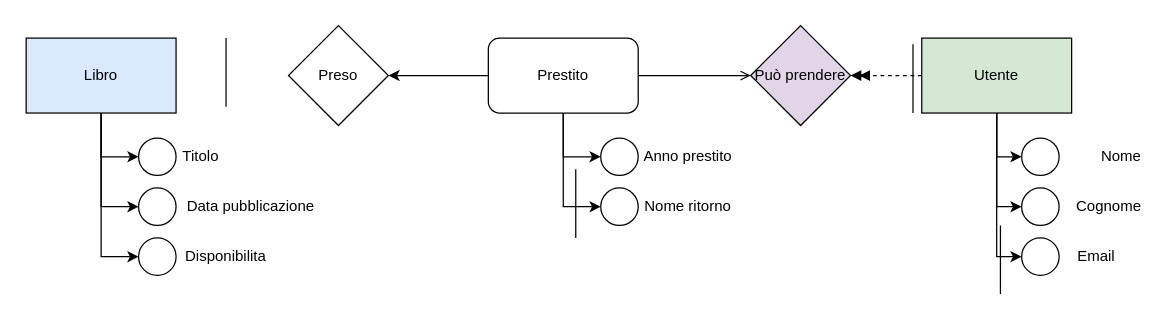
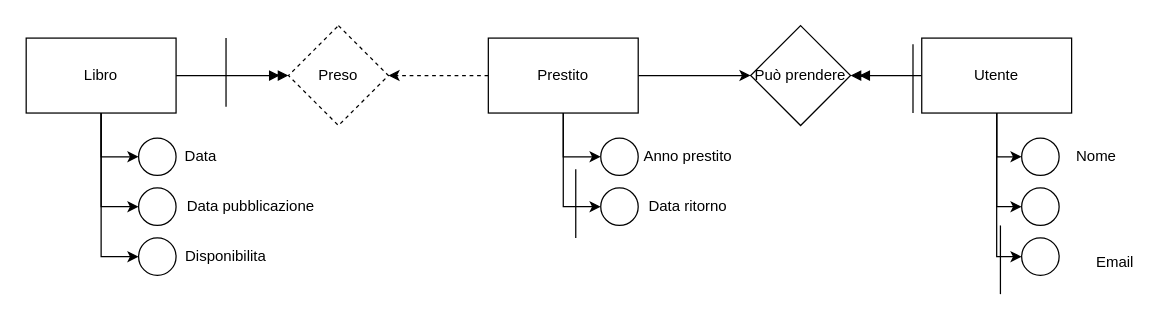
- <mxCell id="6" value="Libro" style="rounded=0;whiteSpace=wrap;html=1;fillColor=#dae8fc;" vertex="1" parent="1"><mxGeometry x="20" y="30" width="120" height="60" as="geometry" /></mxCell>
+ <mxCell id="6" value="Libro" style="rounded=0;whiteSpace=wrap;html=1;" vertex="1" parent="1"><mxGeometry x="20" y="30" width="120" height="60" as="geometry" /></mxCell>
+ <mxCell id="5" style="edgeStyle=orthogonalEdgeStyle;rounded=0;orthogonalLoop=1;jettySize=auto;html=1;entryX=0;entryY=0.5;entryDx=0;entryDy=0;endArrow=doubleBlock;endFill=1;" edge="1" parent="1" source="6" target="33"><mxGeometry relative="1" as="geometry" /></mxCell>
- <mxCell id="33" value="Preso" style="rhombus;whiteSpace=wrap;html=1;" vertex="1" parent="1"><mxGeometry x="230" y="20" width="80" height="80" as="geometry" /></mxCell>
+ <mxCell id="33" value="Preso" style="rhombus;whiteSpace=wrap;html=1;dashed=1;" vertex="1" parent="1"><mxGeometry x="230" y="20" width="80" height="80" as="geometry" /></mxCell>
- <mxCell id="15" style="edgeStyle=orthogonalEdgeStyle;rounded=0;orthogonalLoop=1;jettySize=auto;html=1;entryX=1;entryY=0.5;entryDx=0;entryDy=0;" edge="1" parent="1" source="16" target="33"><mxGeometry relative="1" as="geometry" /></mxCell>
+ <mxCell id="15" style="edgeStyle=orthogonalEdgeStyle;rounded=0;orthogonalLoop=1;jettySize=auto;html=1;entryX=1;entryY=0.5;entryDx=0;entryDy=0;dashed=1;" edge="1" parent="1" source="16" target="33"><mxGeometry relative="1" as="geometry" /></mxCell>
- <mxCell id="16" value="Prestito" style="whiteSpace=wrap;html=1;rounded=1;" vertex="1" parent="1"><mxGeometry x="390" y="30" width="120" height="60" as="geometry" /></mxCell>
+ <mxCell id="16" value="Prestito" style="rounded=0;whiteSpace=wrap;html=1;" vertex="1" parent="1"><mxGeometry x="390" y="30" width="120" height="60" as="geometry" /></mxCell>
- <mxCell id="14" style="edgeStyle=orthogonalEdgeStyle;rounded=0;orthogonalLoop=1;jettySize=auto;html=1;entryX=0;entryY=0.5;entryDx=0;entryDy=0;endArrow=open;" edge="1" parent="1" source="16" target="34"><mxGeometry relative="1" as="geometry" /></mxCell>
+ <mxCell id="14" style="edgeStyle=orthogonalEdgeStyle;rounded=0;orthogonalLoop=1;jettySize=auto;html=1;entryX=0;entryY=0.5;entryDx=0;entryDy=0;" edge="1" parent="1" source="16" target="34"><mxGeometry relative="1" as="geometry" /></mxCell>
- <mxCell id="34" value="Può prendere" style="rhombus;whiteSpace=wrap;html=1;fillColor=#e1d5e7;" vertex="1" parent="1"><mxGeometry x="600" y="20" width="80" height="80" as="geometry" /></mxCell>
+ <mxCell id="34" value="Può prendere" style="rhombus;whiteSpace=wrap;html=1;" vertex="1" parent="1"><mxGeometry x="600" y="20" width="80" height="80" as="geometry" /></mxCell>
- <mxCell id="10" style="edgeStyle=orthogonalEdgeStyle;rounded=0;orthogonalLoop=1;jettySize=auto;html=1;entryX=1;entryY=0.5;entryDx=0;entryDy=0;endArrow=doubleBlock;endFill=1;dashed=1;" edge="1" parent="1" source="11" target="34"><mxGeometry relative="1" as="geometry" /></mxCell>
+ <mxCell id="10" style="edgeStyle=orthogonalEdgeStyle;rounded=0;orthogonalLoop=1;jettySize=auto;html=1;entryX=1;entryY=0.5;entryDx=0;entryDy=0;endArrow=doubleBlock;endFill=1;" edge="1" parent="1" source="11" target="34"><mxGeometry relative="1" as="geometry" /></mxCell>
- <mxCell id="11" value="Utente" style="rounded=0;whiteSpace=wrap;html=1;fillColor=#d5e8d4;" vertex="1" parent="1"><mxGeometry x="737" y="30" width="120" height="60" as="geometry" /></mxCell>
+ <mxCell id="11" value="Utente" style="rounded=0;whiteSpace=wrap;html=1;" vertex="1" parent="1"><mxGeometry x="737" y="30" width="120" height="60" as="geometry" /></mxCell>
- <mxCell id="20" value="Titolo" style="text;html=1;align=center;verticalAlign=middle;whiteSpace=wrap;rounded=0;" vertex="1" parent="1"><mxGeometry x="130" y="110" width="60" height="30" as="geometry" /></mxCell>
+ <mxCell id="20" value="Data" style="text;html=1;align=center;verticalAlign=middle;whiteSpace=wrap;rounded=0;" vertex="1" parent="1"><mxGeometry x="130" y="110" width="60" height="30" as="geometry" /></mxCell>
- <mxCell id="26" value="Nome" style="text;html=1;align=center;verticalAlign=middle;whiteSpace=wrap;rounded=0;" vertex="1" parent="1"><mxGeometry x="867" y="110" width="60" height="30" as="geometry" /></mxCell>
+ <mxCell id="26" value="Nome" style="text;html=1;align=center;verticalAlign=middle;whiteSpace=wrap;rounded=0;" vertex="1" parent="1"><mxGeometry x="847" y="110" width="60" height="30" as="geometry" /></mxCell>
- <mxCell id="32" value="Nome ritorno" style="text;html=1;align=center;verticalAlign=middle;whiteSpace=wrap;rounded=0;" vertex="1" parent="1"><mxGeometry x="510" y="150" width="80" height="30" as="geometry" /></mxCell>
+ <mxCell id="32" value="Data ritorno" style="text;html=1;align=center;verticalAlign=middle;whiteSpace=wrap;rounded=0;" vertex="1" parent="1"><mxGeometry x="510" y="150" width="80" height="30" as="geometry" /></mxCell>
- <mxCell id="27" value="Cognome" style="text;html=1;align=center;verticalAlign=middle;whiteSpace=wrap;rounded=0;" vertex="1" parent="1"><mxGeometry x="857" y="150" width="60" height="30" as="geometry" /></mxCell>
- <mxCell id="28" value="Email" style="text;html=1;align=center;verticalAlign=middle;whiteSpace=wrap;rounded=0;" vertex="1" parent="1"><mxGeometry x="847" y="190" width="60" height="30" as="geometry" /></mxCell>
+ <mxCell id="28" value="Email" style="text;html=1;align=center;verticalAlign=middle;whiteSpace=wrap;rounded=0;" vertex="1" parent="1"><mxGeometry x="862" y="195" width="60" height="30" as="geometry" /></mxCell>
